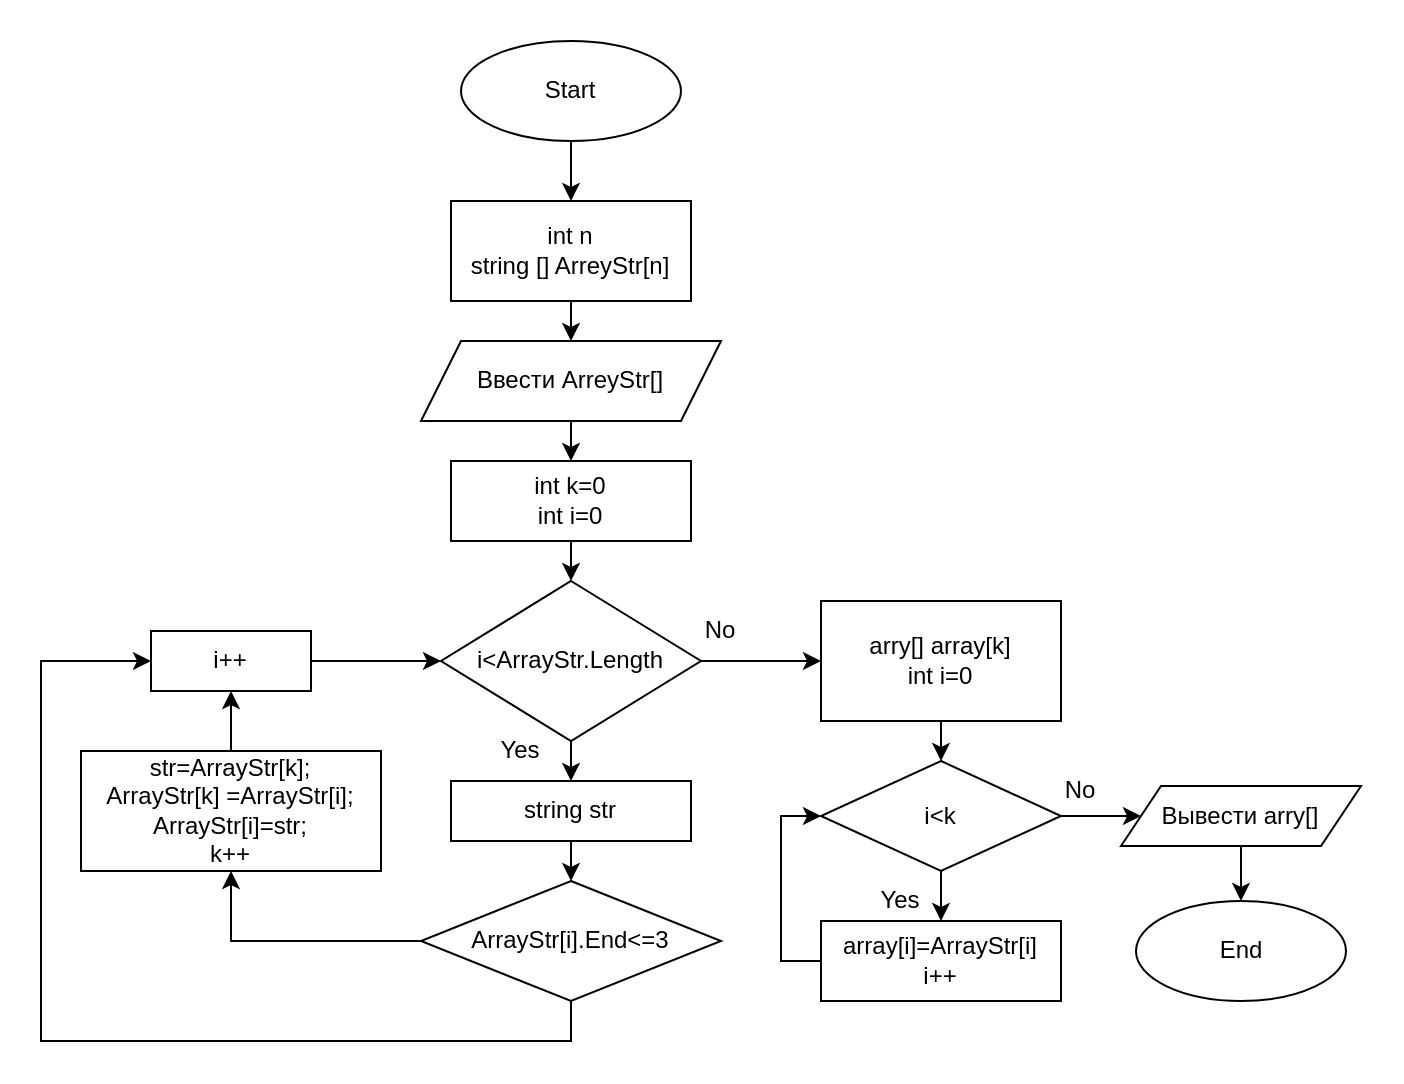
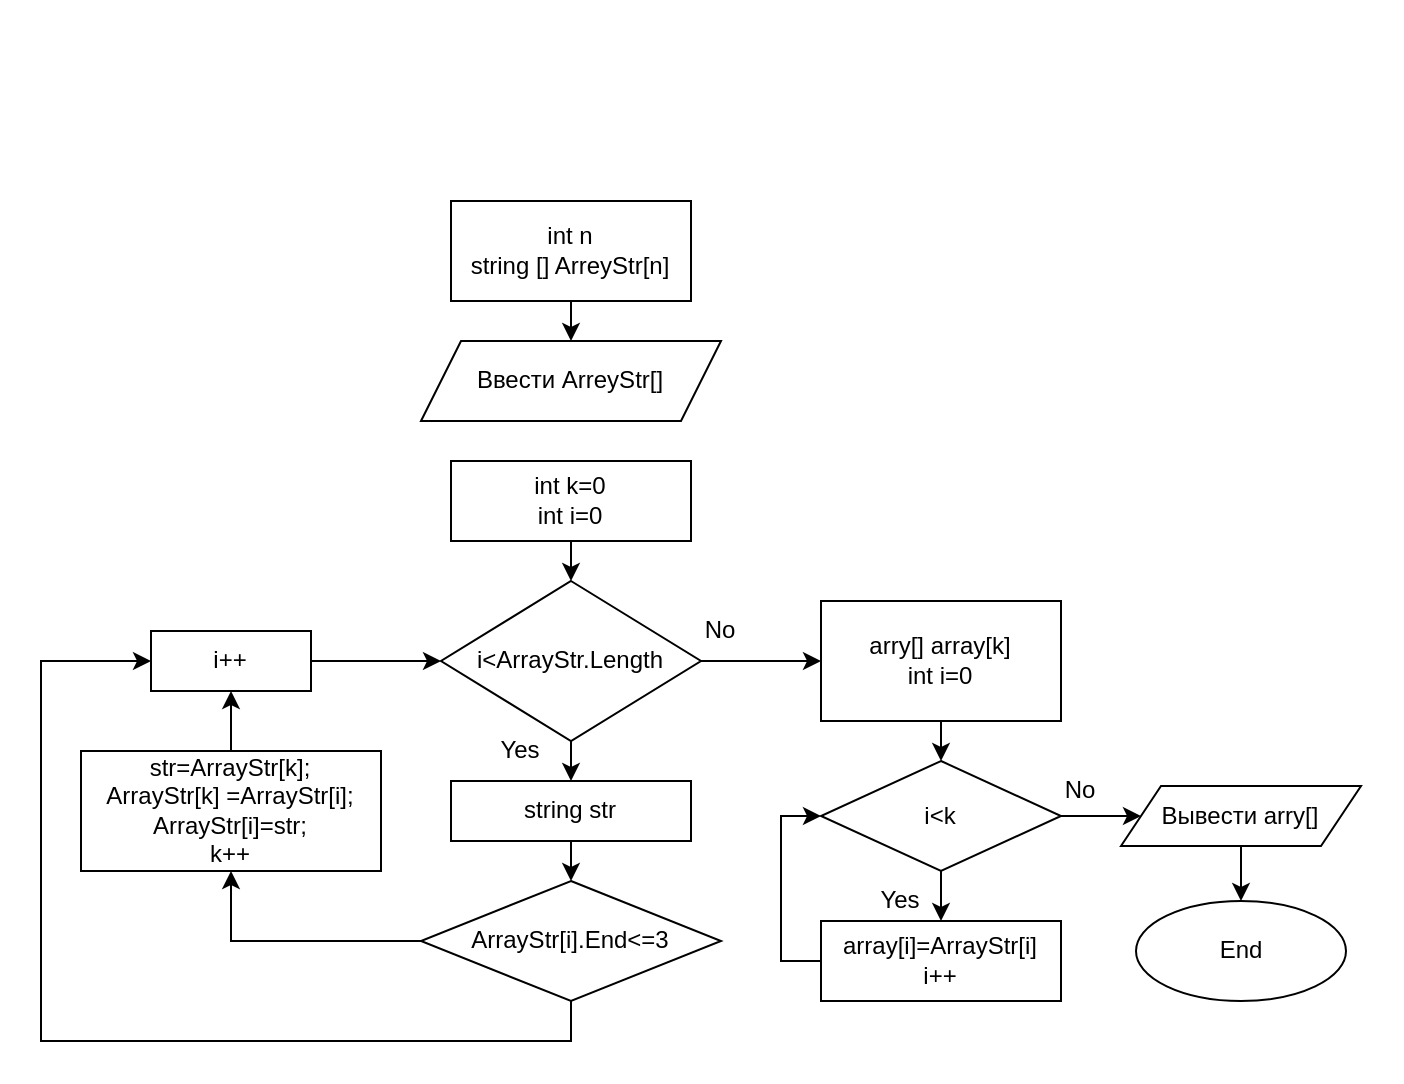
- <mxCell id="3" value="Start" style="ellipse;whiteSpace=wrap;html=1;" vertex="1" parent="1"><mxGeometry x="230" y="20" width="110" height="50" as="geometry" /></mxCell>
- <mxCell id="2" style="edgeStyle=orthogonalEdgeStyle;rounded=0;orthogonalLoop=1;jettySize=auto;html=1;exitX=0.5;exitY=1;exitDx=0;exitDy=0;entryX=0.5;entryY=0;entryDx=0;entryDy=0;" edge="1" parent="1" source="3" target="5"><mxGeometry relative="1" as="geometry" /></mxCell>
- <mxCell id="6" style="edgeStyle=orthogonalEdgeStyle;rounded=0;orthogonalLoop=1;jettySize=auto;html=1;exitX=0.5;exitY=1;exitDx=0;exitDy=0;entryX=0.5;entryY=0;entryDx=0;entryDy=0;" edge="1" parent="1" source="7" target="9"><mxGeometry relative="1" as="geometry" /></mxCell>
